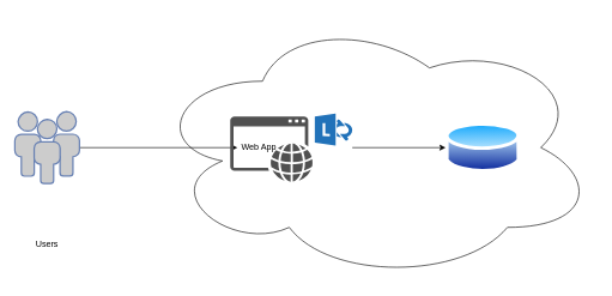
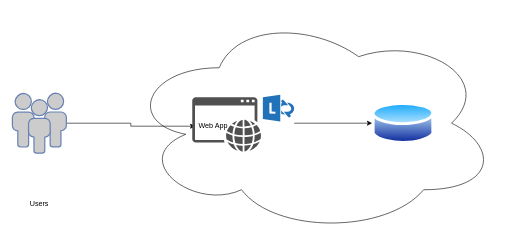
- <mxCell id="7" value="Web App" style="text;html=1;align=center;verticalAlign=middle;whiteSpace=wrap;rounded=0;" vertex="1" parent="1"><mxGeometry x="330" y="190" width="60" height="30" as="geometry" /></mxCell>
+ <mxCell id="7" value="Web App" style="text;html=1;align=center;verticalAlign=middle;whiteSpace=wrap;rounded=0;" vertex="1" parent="1"><mxGeometry x="325" y="195" width="60" height="30" as="geometry" /></mxCell>
